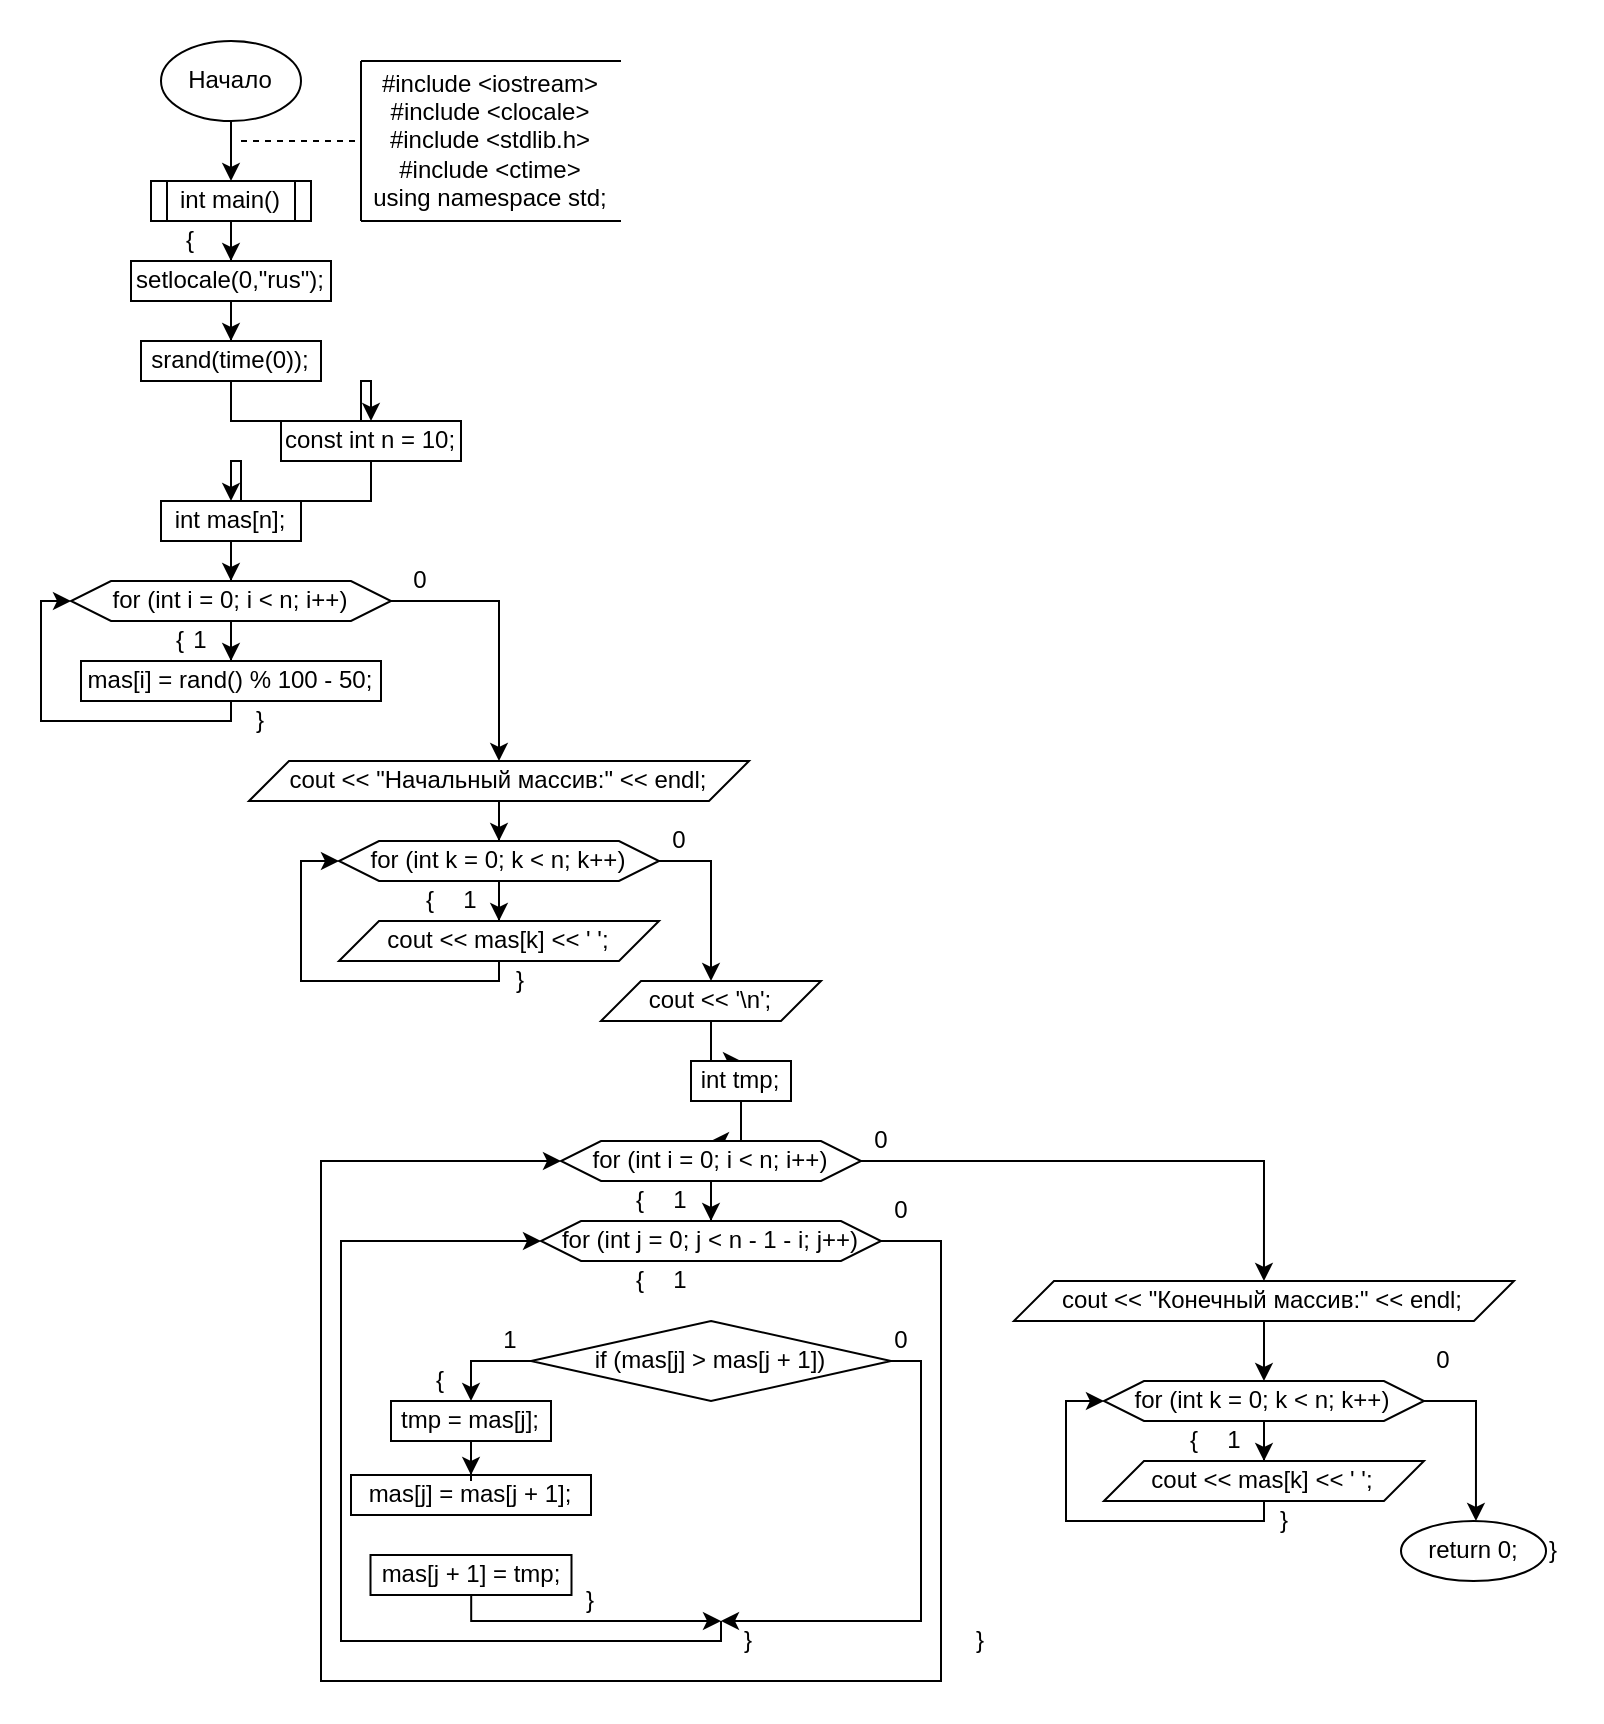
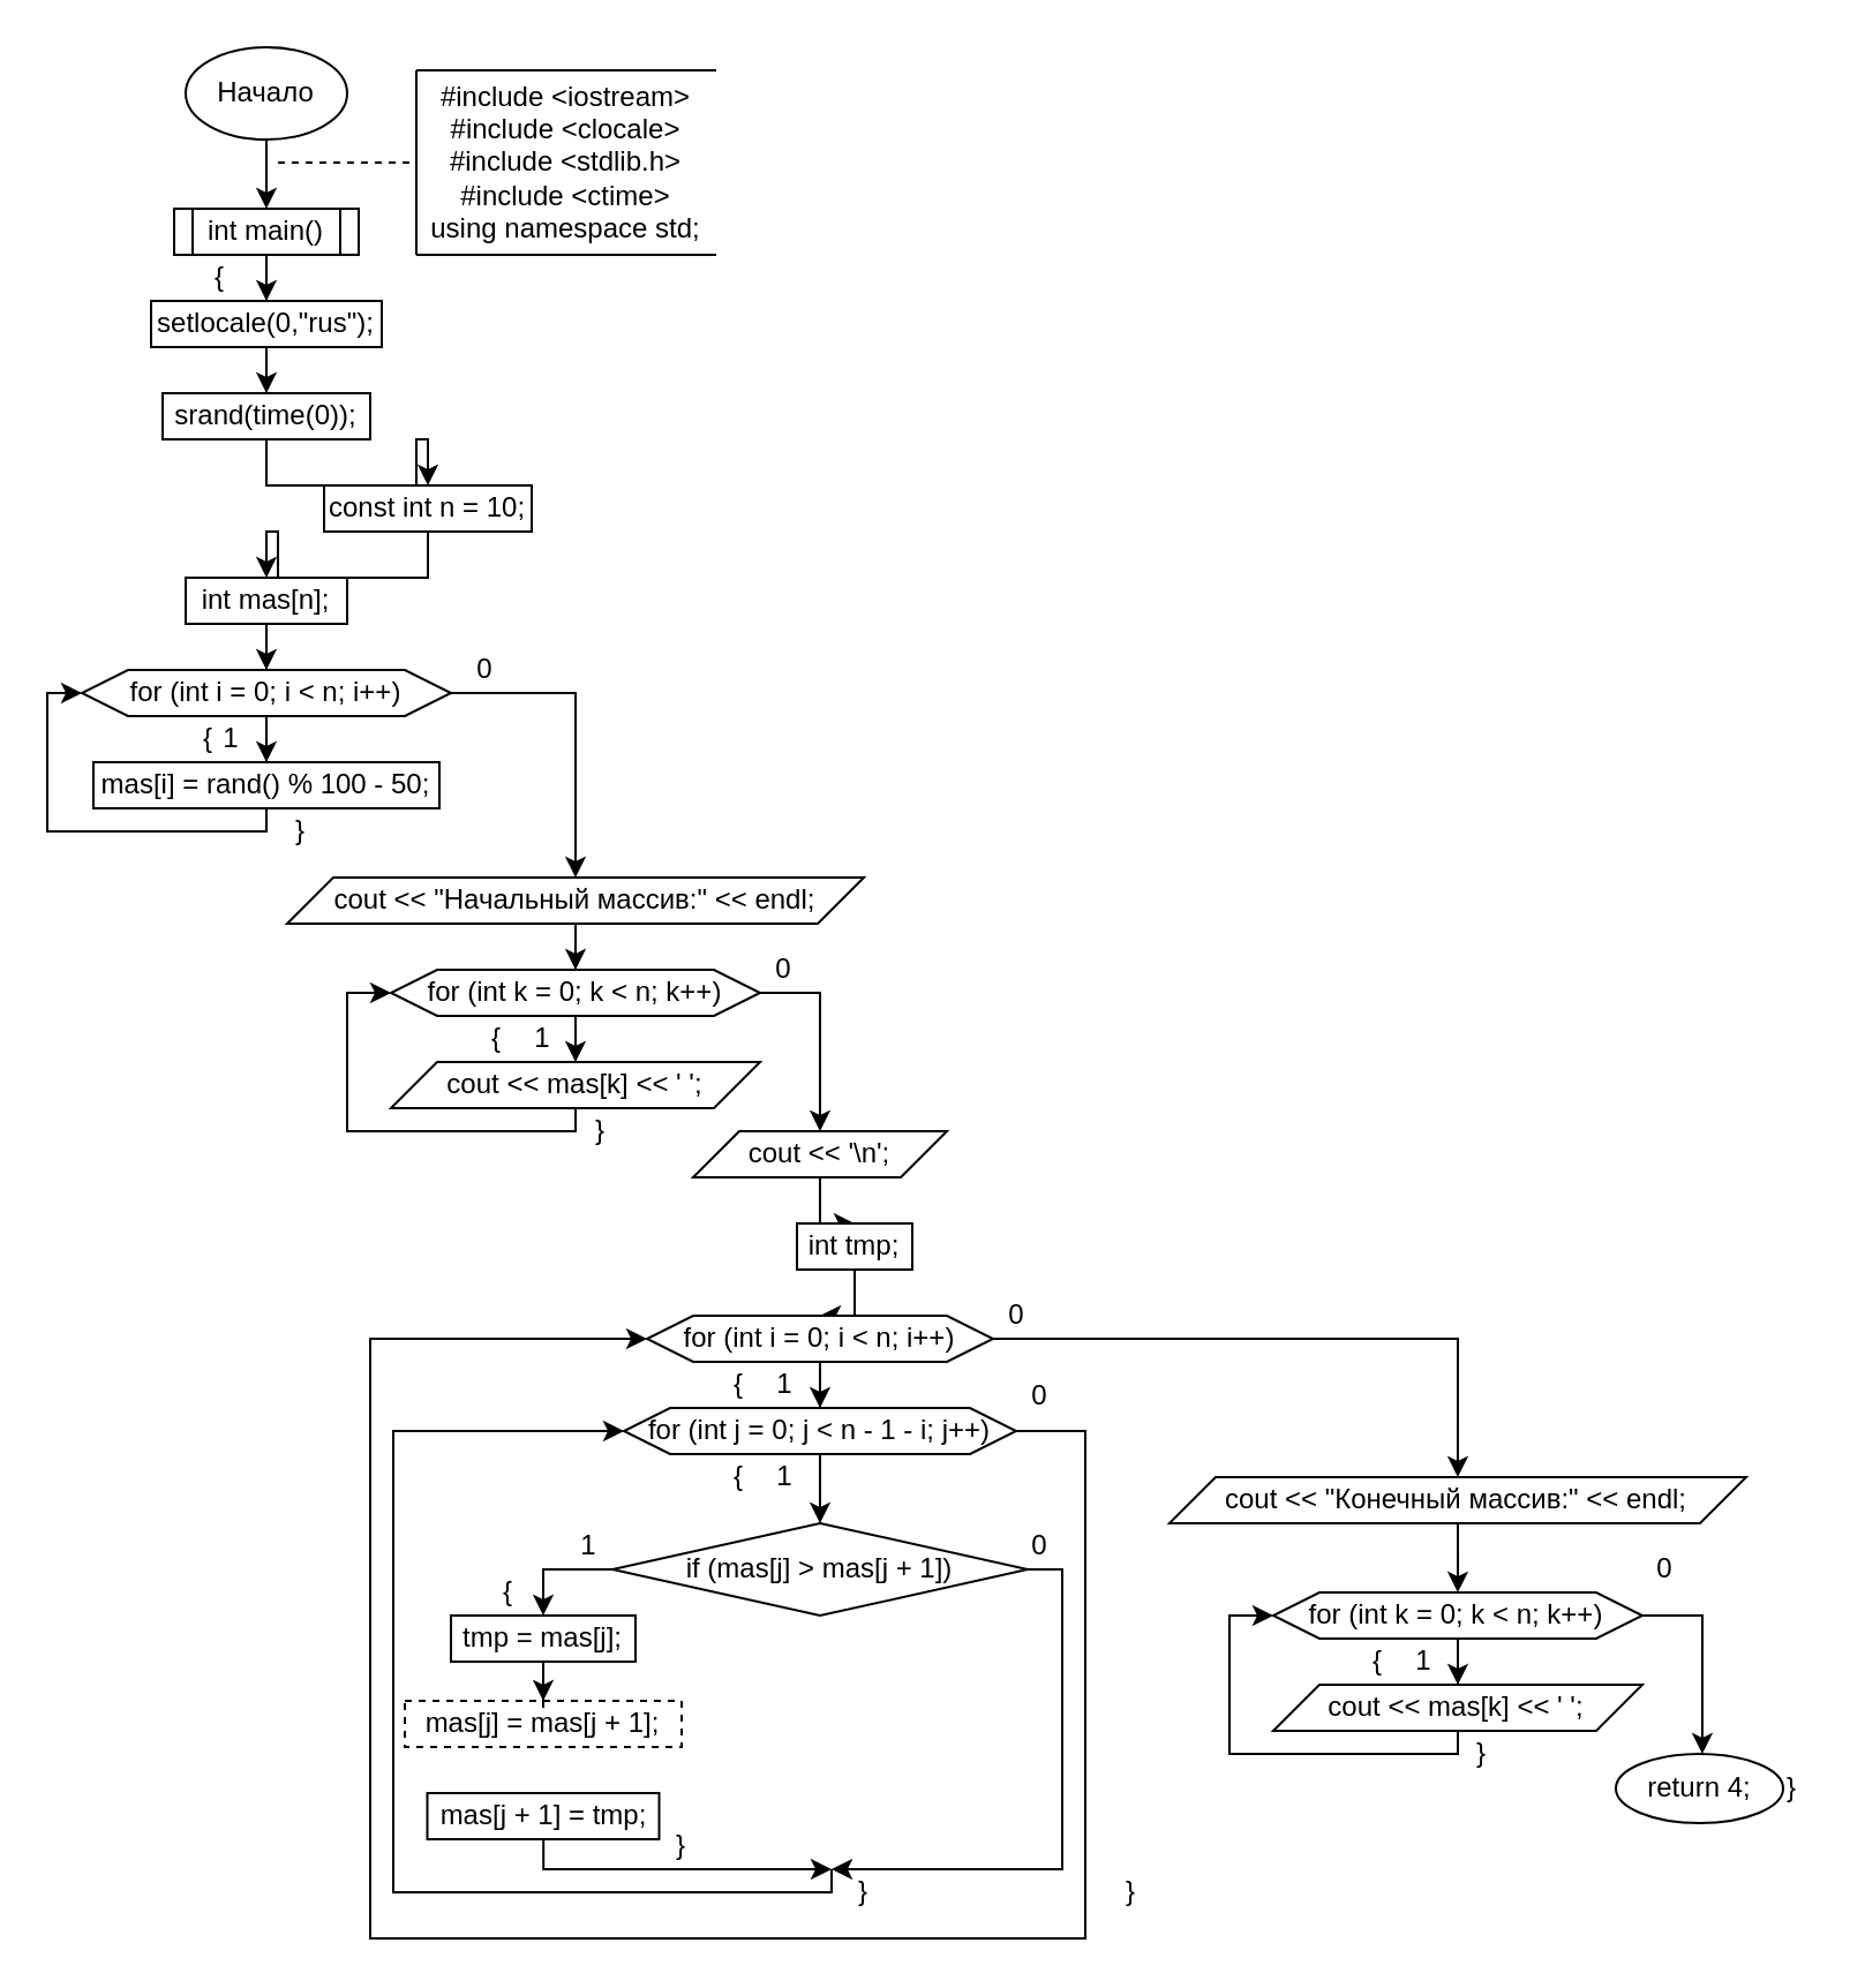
+ <mxCell id="47" style="edgeStyle=orthogonalEdgeStyle;rounded=0;orthogonalLoop=1;jettySize=auto;html=1;entryX=0.5;entryY=0;entryDx=0;entryDy=0;" parent="1" source="49" target="52" edge="1"><mxGeometry relative="1" as="geometry" /></mxCell>
- <mxCell id="61" value="mas[j] = mas[j + 1];" style="rounded=0;whiteSpace=wrap;html=1;" parent="1" vertex="1"><mxGeometry x="175" y="737" width="120" height="20" as="geometry" /></mxCell>
+ <mxCell id="61" value="mas[j] = mas[j + 1];" style="rounded=0;whiteSpace=wrap;html=1;dashed=1;" parent="1" vertex="1"><mxGeometry x="175" y="737" width="120" height="20" as="geometry" /></mxCell>
- <mxCell id="78" value="return 0;" style="ellipse;whiteSpace=wrap;html=1;" parent="1" vertex="1"><mxGeometry x="700" y="760" width="72.52" height="30" as="geometry" /></mxCell>
+ <mxCell id="78" value="return 4;" style="ellipse;whiteSpace=wrap;html=1;" parent="1" vertex="1"><mxGeometry x="700" y="760" width="72.52" height="30" as="geometry" /></mxCell>
